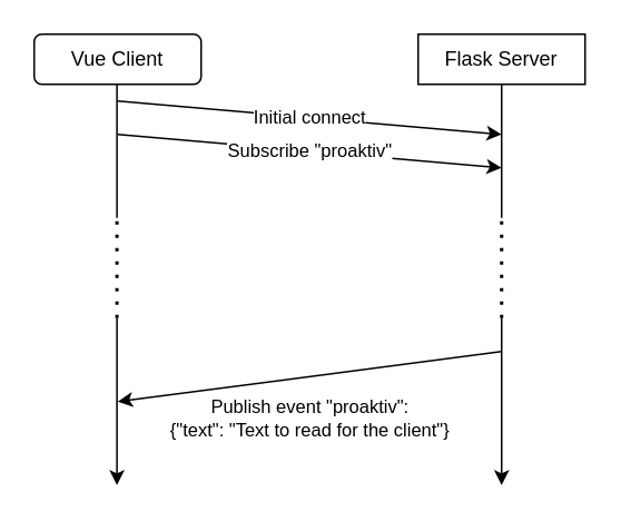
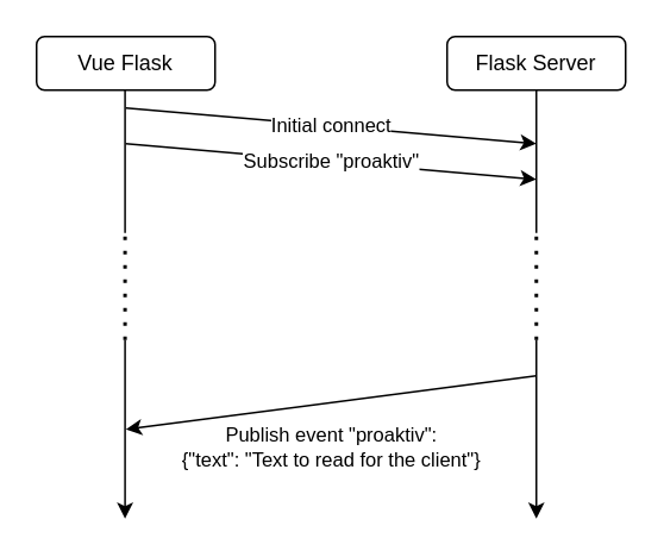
- <mxCell id="2" value="Vue Client" style="rounded=1;whiteSpace=wrap;html=1;" parent="1" vertex="1"><mxGeometry x="20" y="20" width="100" height="30" as="geometry" /></mxCell>
+ <mxCell id="2" value="Vue Flask" style="rounded=1;whiteSpace=wrap;html=1;" parent="1" vertex="1"><mxGeometry x="20" y="20" width="100" height="30" as="geometry" /></mxCell>
- <mxCell id="4" value="Flask Server" style="whiteSpace=wrap;html=1;rounded=0;" parent="1" vertex="1"><mxGeometry x="250" y="20" width="100" height="30" as="geometry" /></mxCell>
+ <mxCell id="4" value="Flask Server" style="rounded=1;whiteSpace=wrap;html=1;" parent="1" vertex="1"><mxGeometry x="250" y="20" width="100" height="30" as="geometry" /></mxCell>
